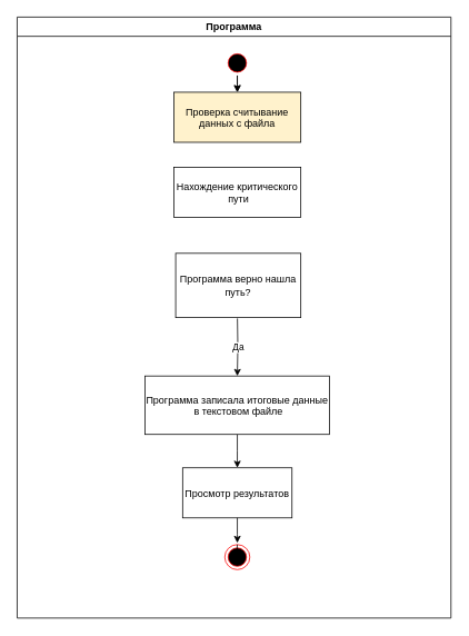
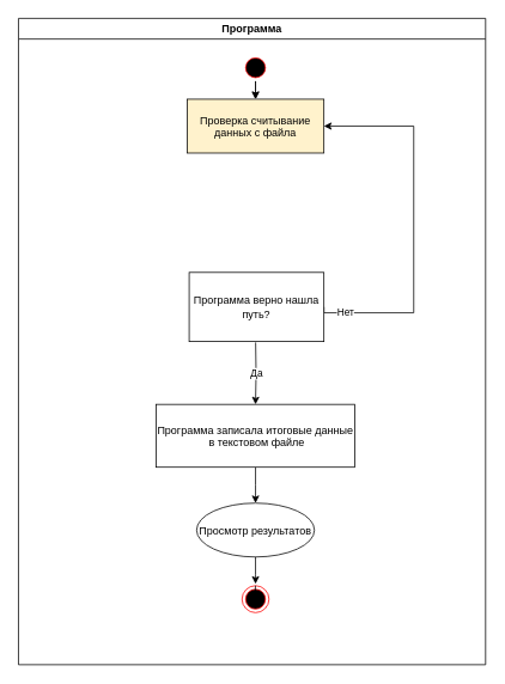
- <mxCell id="6" value="Нахождение критического&#10; пути" style="" parent="2" vertex="1"><mxGeometry x="187.75" y="180" width="152.25" height="60" as="geometry" /></mxCell>
+ <mxCell id="12" style="edgeStyle=orthogonalEdgeStyle;rounded=0;orthogonalLoop=1;jettySize=auto;html=1;entryX=1;entryY=0.5;entryDx=0;entryDy=0;exitX=1;exitY=0.5;exitDx=0;exitDy=0;" edge="1" parent="2" source="16" target="15"><mxGeometry relative="1" as="geometry"><mxPoint x="380" y="200" as="targetPoint" /><mxPoint x="366.94" y="328" as="sourcePoint" /><Array as="points"><mxPoint x="340" y="328" /><mxPoint x="440" y="328" /><mxPoint x="440" y="120" /></Array></mxGeometry></mxCell>
+ <mxCell id="13" value="Нет" style="edgeLabel;html=1;align=center;verticalAlign=middle;resizable=0;points=[];" vertex="1" connectable="0" parent="12"><mxGeometry x="-0.857" y="1" relative="1" as="geometry"><mxPoint as="offset" /></mxGeometry></mxCell>
- <mxCell id="10" value="Просмотр результатов" style="" parent="2" vertex="1"><mxGeometry x="198.31" y="540" width="131.13" height="60" as="geometry" /></mxCell>
+ <mxCell id="10" value="Просмотр результатов" style="ellipse;" parent="2" vertex="1"><mxGeometry x="198.31" y="540" width="131.13" height="60" as="geometry" /></mxCell>
